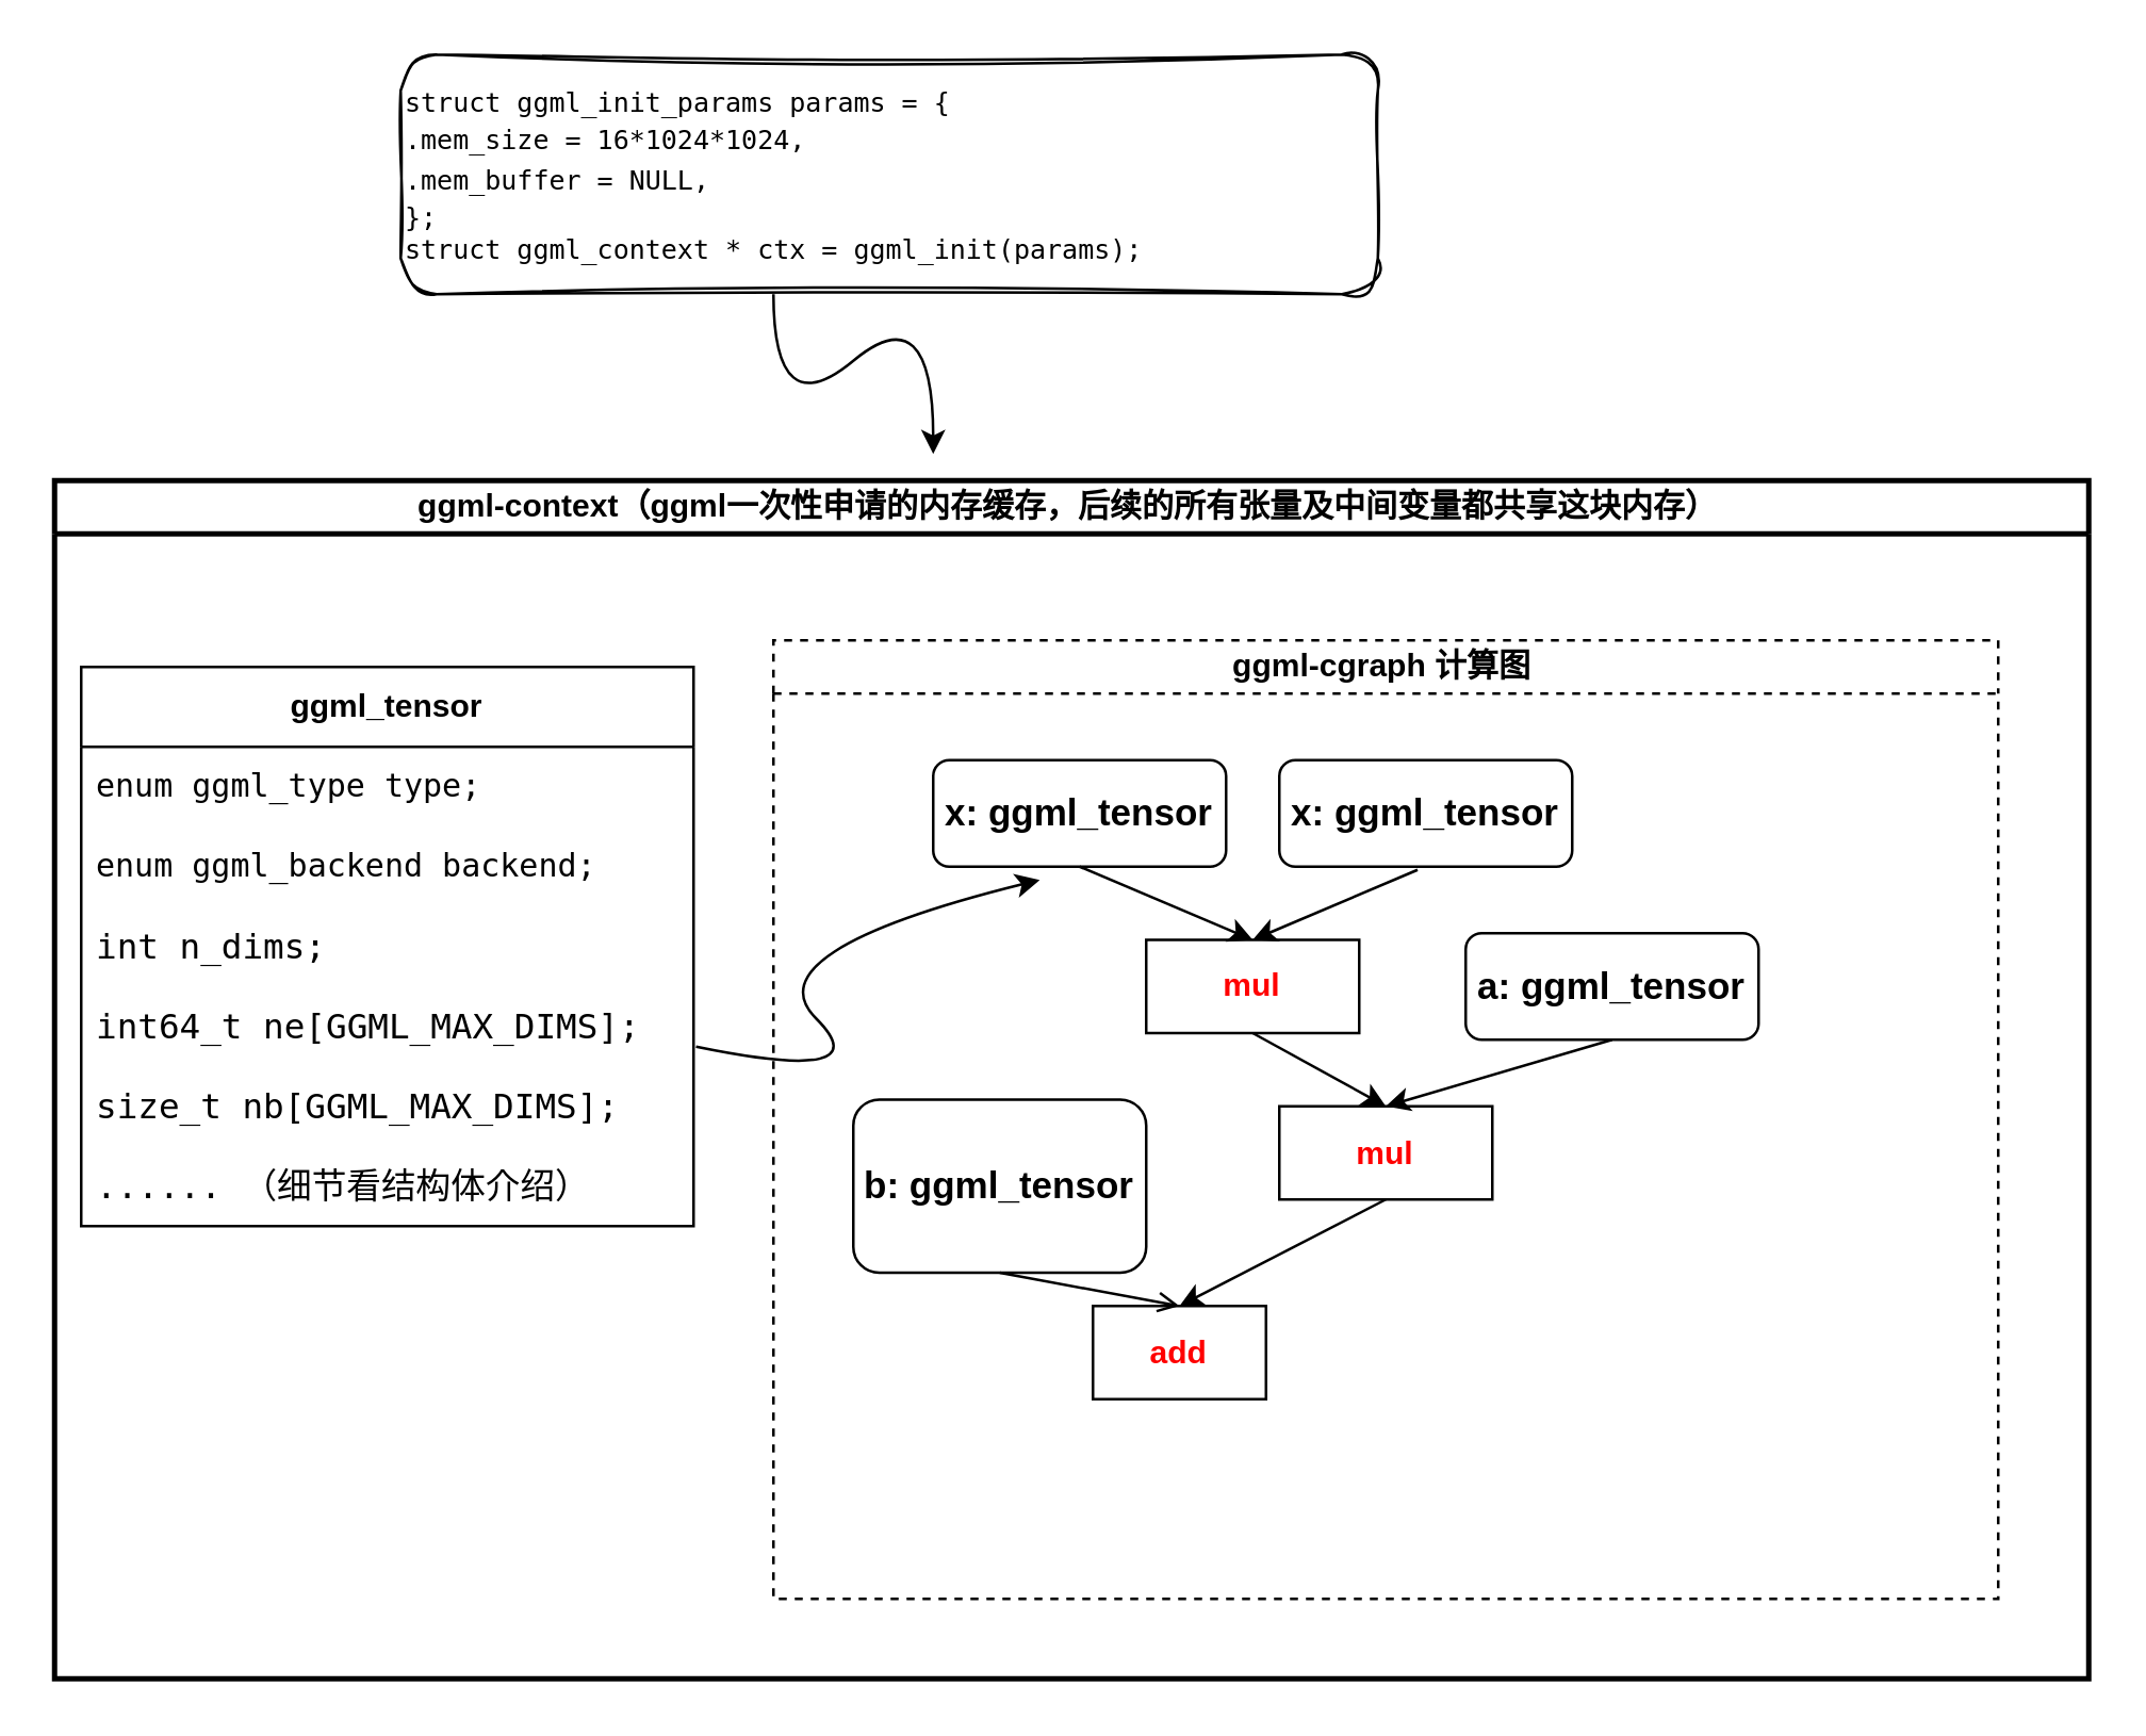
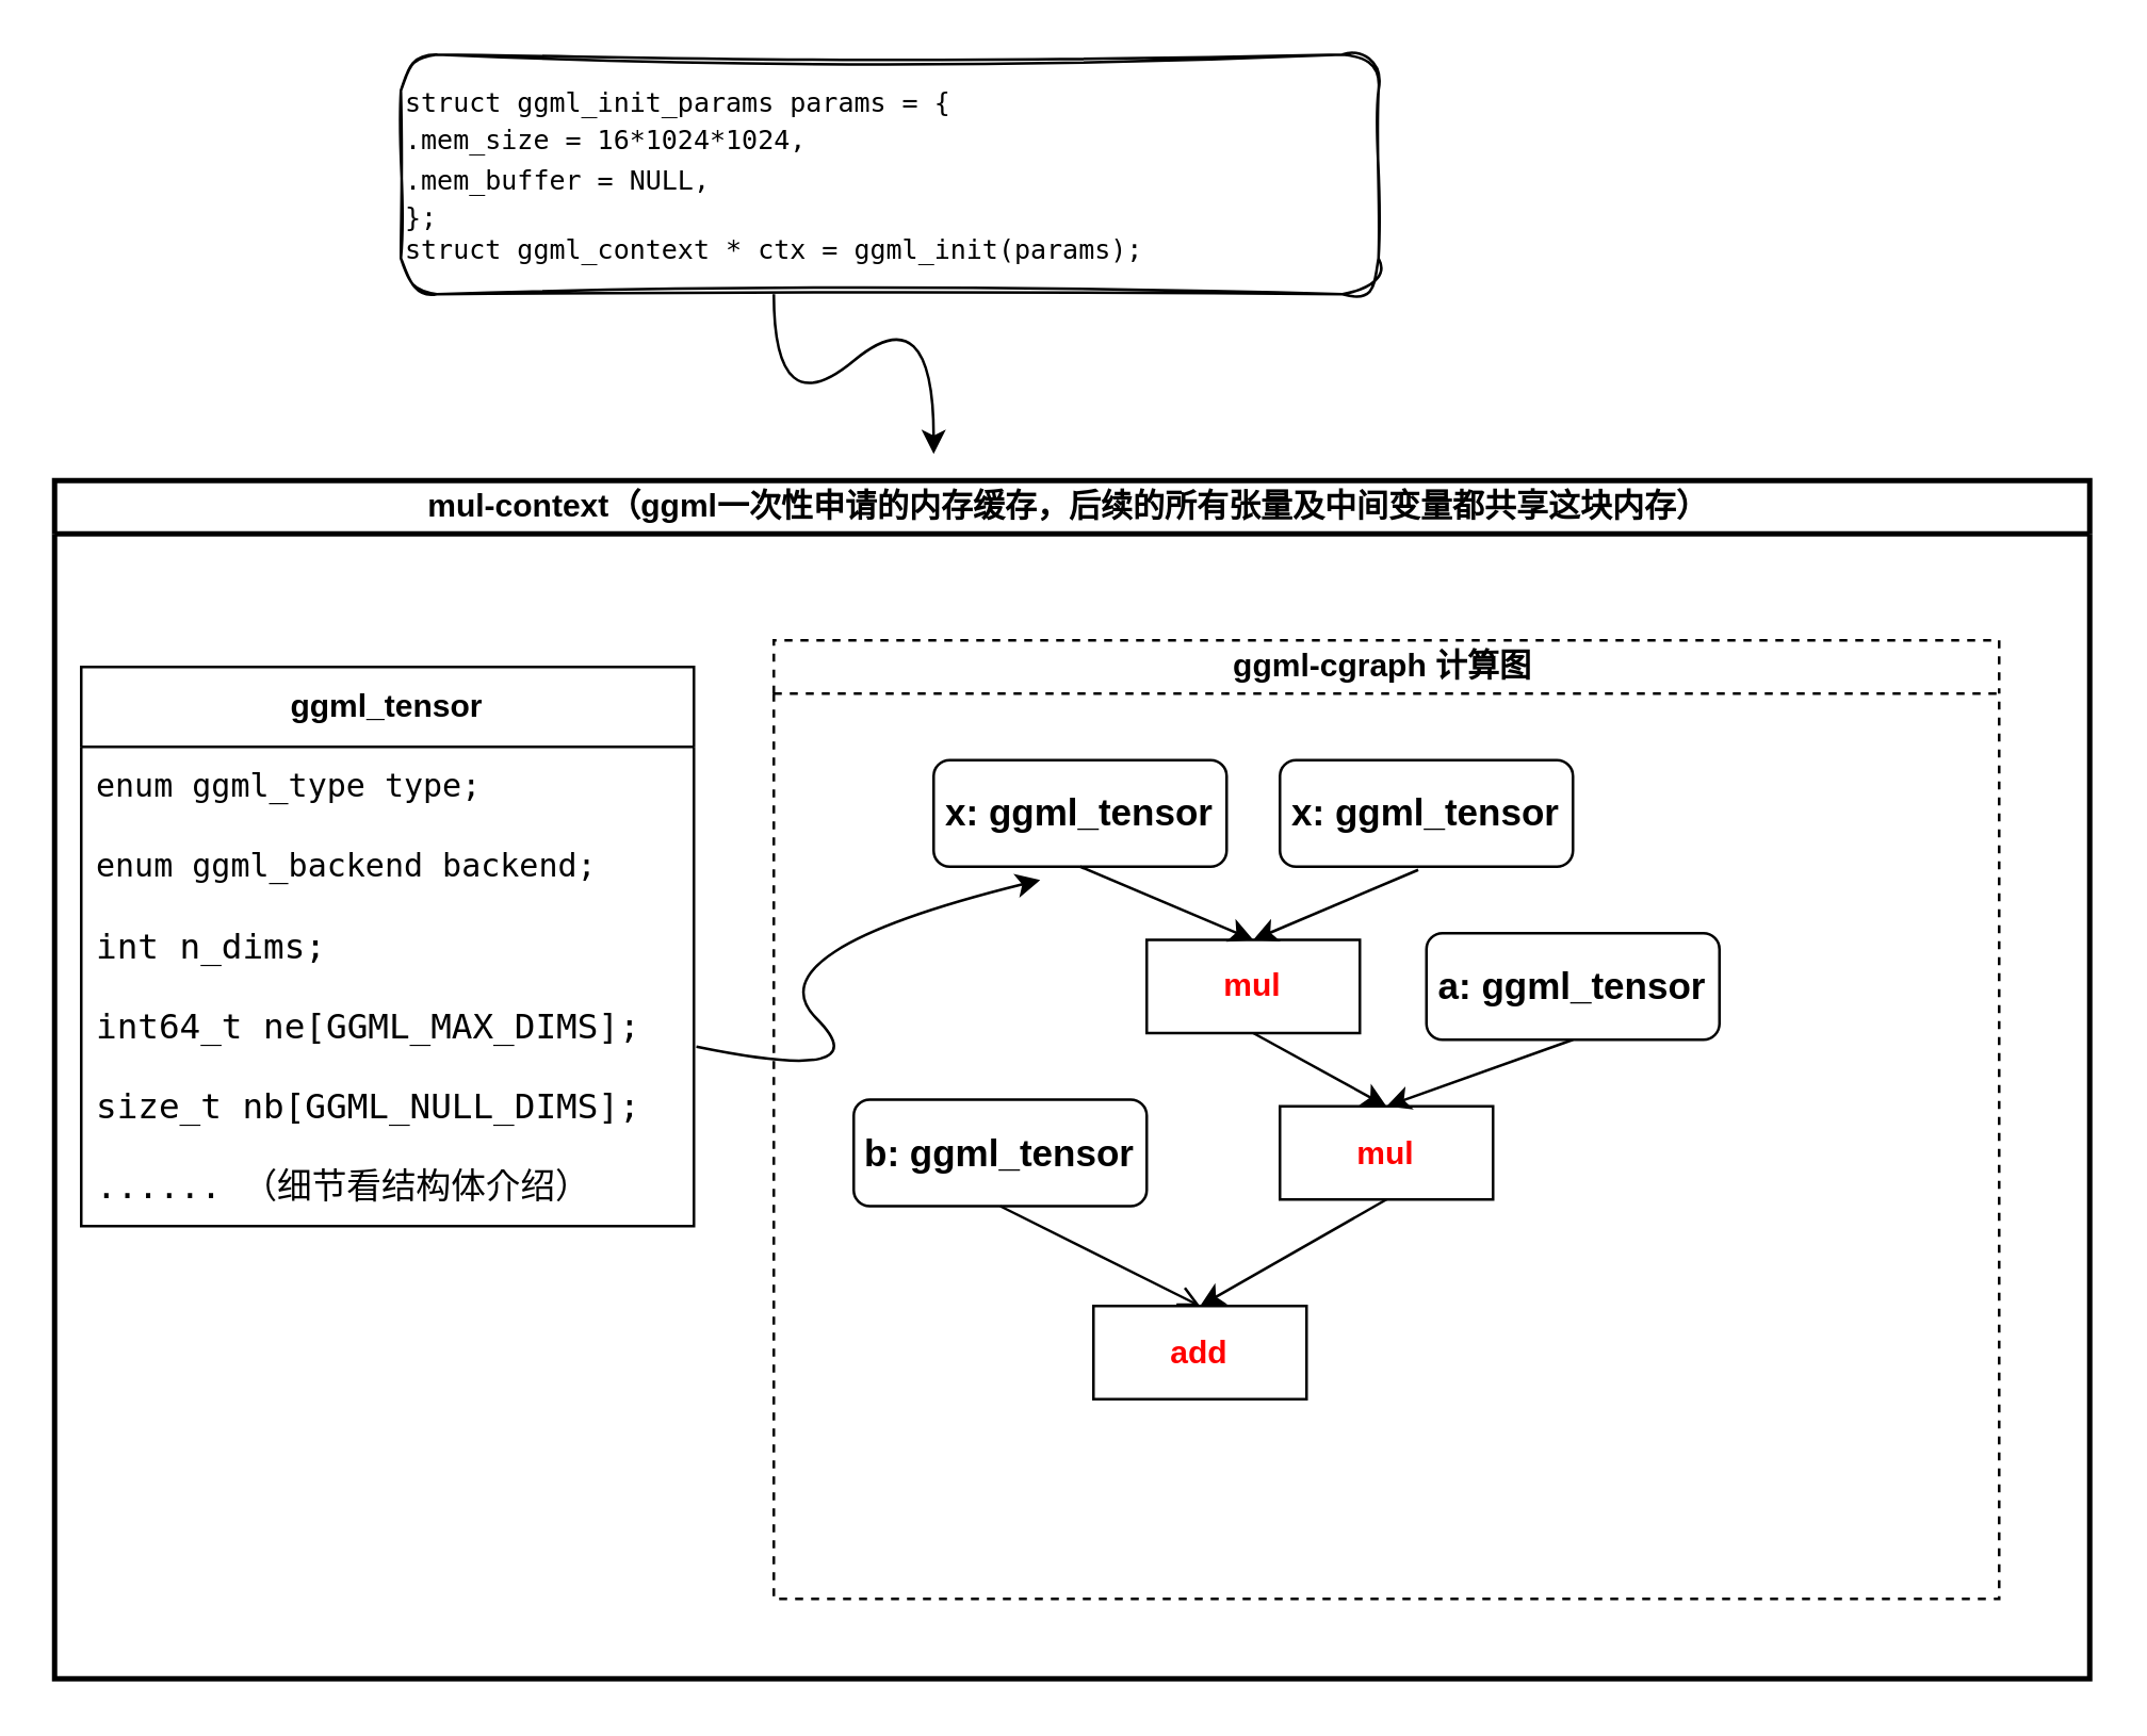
- <mxCell id="2" value="ggml-context（ggml一次性申请的内存缓存，后续的所有张量及中间变量都共享这块内存）&amp;nbsp;" style="swimlane;html=1;startSize=20;horizontal=1;containerType=tree;glass=0;strokeWidth=2;" parent="1" vertex="1"><mxGeometry x="20" y="180" width="764" height="450" as="geometry" /></mxCell>
+ <mxCell id="2" value="mul-context（ggml一次性申请的内存缓存，后续的所有张量及中间变量都共享这块内存）&amp;nbsp;" style="swimlane;html=1;startSize=20;horizontal=1;containerType=tree;glass=0;strokeWidth=2;" parent="1" vertex="1"><mxGeometry x="20" y="180" width="764" height="450" as="geometry" /></mxCell>
- <mxCell id="15" value="&lt;b style=&quot;border-color: var(--border-color);&quot;&gt;&lt;font style=&quot;font-size: 14px;&quot;&gt;a: ggml_tensor&lt;/font&gt;&lt;/b&gt;" style="rounded=1;whiteSpace=wrap;html=1;" parent="10" vertex="1"><mxGeometry x="260" y="110" width="110" height="40" as="geometry" /></mxCell>
+ <mxCell id="15" value="&lt;b style=&quot;border-color: var(--border-color);&quot;&gt;&lt;font style=&quot;font-size: 14px;&quot;&gt;a: ggml_tensor&lt;/font&gt;&lt;/b&gt;" style="rounded=1;whiteSpace=wrap;html=1;" parent="10" vertex="1"><mxGeometry x="245" y="110" width="110" height="40" as="geometry" /></mxCell>
- <mxCell id="8" value="&lt;div style=&quot;font-family: &amp;quot;JetBrains Mono&amp;quot;, monospace; font-size: 9.8pt;&quot;&gt;&lt;div style=&quot;font-size: 9.8pt;&quot;&gt;size_t  nb[GGML_MAX_DIMS];&lt;/div&gt;&lt;/div&gt;" style="text;strokeColor=none;fillColor=none;align=left;verticalAlign=middle;spacingLeft=4;spacingRight=4;overflow=hidden;points=[[0,0.5],[1,0.5]];portConstraint=eastwest;rotatable=0;whiteSpace=wrap;html=1;" parent="3" vertex="1"><mxGeometry y="150" width="230" height="30" as="geometry" /></mxCell>
+ <mxCell id="8" value="&lt;div style=&quot;font-family: &amp;quot;JetBrains Mono&amp;quot;, monospace; font-size: 9.8pt;&quot;&gt;&lt;div style=&quot;font-size: 9.8pt;&quot;&gt;size_t  nb[GGML_NULL_DIMS];&lt;/div&gt;&lt;/div&gt;" style="text;strokeColor=none;fillColor=none;align=left;verticalAlign=middle;spacingLeft=4;spacingRight=4;overflow=hidden;points=[[0,0.5],[1,0.5]];portConstraint=eastwest;rotatable=0;whiteSpace=wrap;html=1;" parent="3" vertex="1"><mxGeometry y="150" width="230" height="30" as="geometry" /></mxCell>
- <mxCell id="21" value="&lt;b style=&quot;border-color: var(--border-color);&quot;&gt;&lt;font style=&quot;font-size: 14px;&quot;&gt;b: ggml_tensor&lt;/font&gt;&lt;/b&gt;" style="rounded=1;whiteSpace=wrap;html=1;" parent="10" vertex="1"><mxGeometry x="30" y="172.5" width="110" height="65" as="geometry" /></mxCell>
+ <mxCell id="21" value="&lt;b style=&quot;border-color: var(--border-color);&quot;&gt;&lt;font style=&quot;font-size: 14px;&quot;&gt;b: ggml_tensor&lt;/font&gt;&lt;/b&gt;" style="rounded=1;whiteSpace=wrap;html=1;" parent="10" vertex="1"><mxGeometry x="30" y="172.5" width="110" height="40" as="geometry" /></mxCell>
- <mxCell id="18" value="&lt;b&gt;&lt;font color=&quot;#ff0000&quot;&gt;add&lt;/font&gt;&lt;/b&gt;" style="rounded=0;whiteSpace=wrap;html=1;" parent="10" vertex="1"><mxGeometry x="120" y="250" width="65" height="35" as="geometry" /></mxCell>
+ <mxCell id="18" value="&lt;b&gt;&lt;font color=&quot;#ff0000&quot;&gt;add&lt;/font&gt;&lt;/b&gt;" style="rounded=0;whiteSpace=wrap;html=1;" parent="10" vertex="1"><mxGeometry x="120" y="250" width="80" height="35" as="geometry" /></mxCell>
